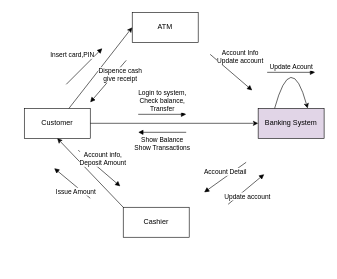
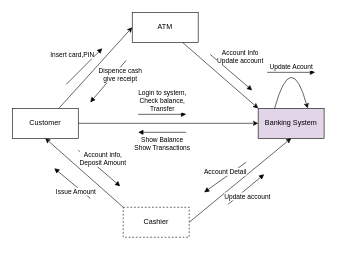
+ <mxCell id="18" style="rounded=0;orthogonalLoop=1;jettySize=auto;html=1;entryX=0;entryY=0;entryDx=0;entryDy=0;" edge="1" parent="3" source="19" target="5"><mxGeometry relative="1" as="geometry" /></mxCell>
- <mxCell id="4" value="Customer" style="html=1;whiteSpace=wrap;" vertex="1" parent="3"><mxGeometry x="20" y="160" width="110" height="50" as="geometry" /></mxCell>
+ <mxCell id="4" value="Customer" style="html=1;whiteSpace=wrap;" vertex="1" parent="3"><mxGeometry y="160" width="110" height="50" as="geometry" /></mxCell>
+ <mxCell id="11" style="rounded=0;orthogonalLoop=1;jettySize=auto;html=1;exitX=1;exitY=0.5;exitDx=0;exitDy=0;entryX=0.5;entryY=1;entryDx=0;entryDy=0;" edge="1" parent="3" source="12" target="5"><mxGeometry relative="1" as="geometry" /></mxCell>
- <mxCell id="12" value="Cashier" style="html=1;whiteSpace=wrap;" vertex="1" parent="3"><mxGeometry x="185" y="325" width="110" height="50" as="geometry" /></mxCell>
+ <mxCell id="12" value="Cashier" style="html=1;whiteSpace=wrap;dashed=1;" vertex="1" parent="3"><mxGeometry x="185" y="325" width="110" height="50" as="geometry" /></mxCell>
